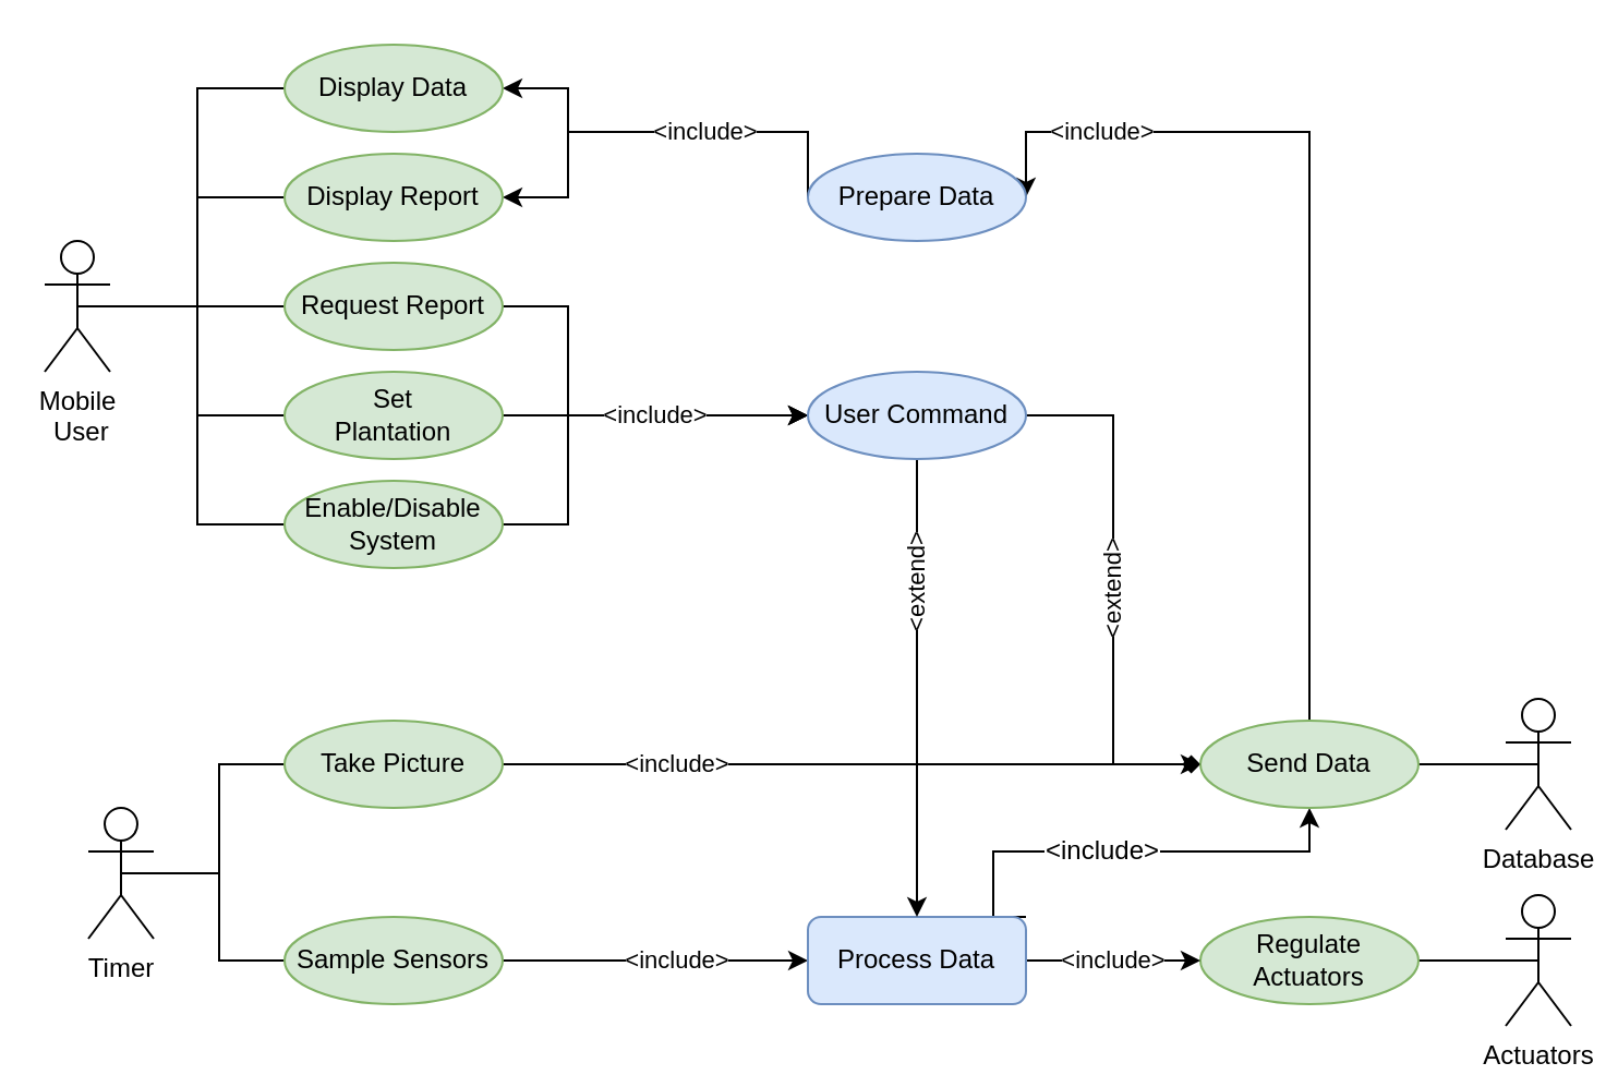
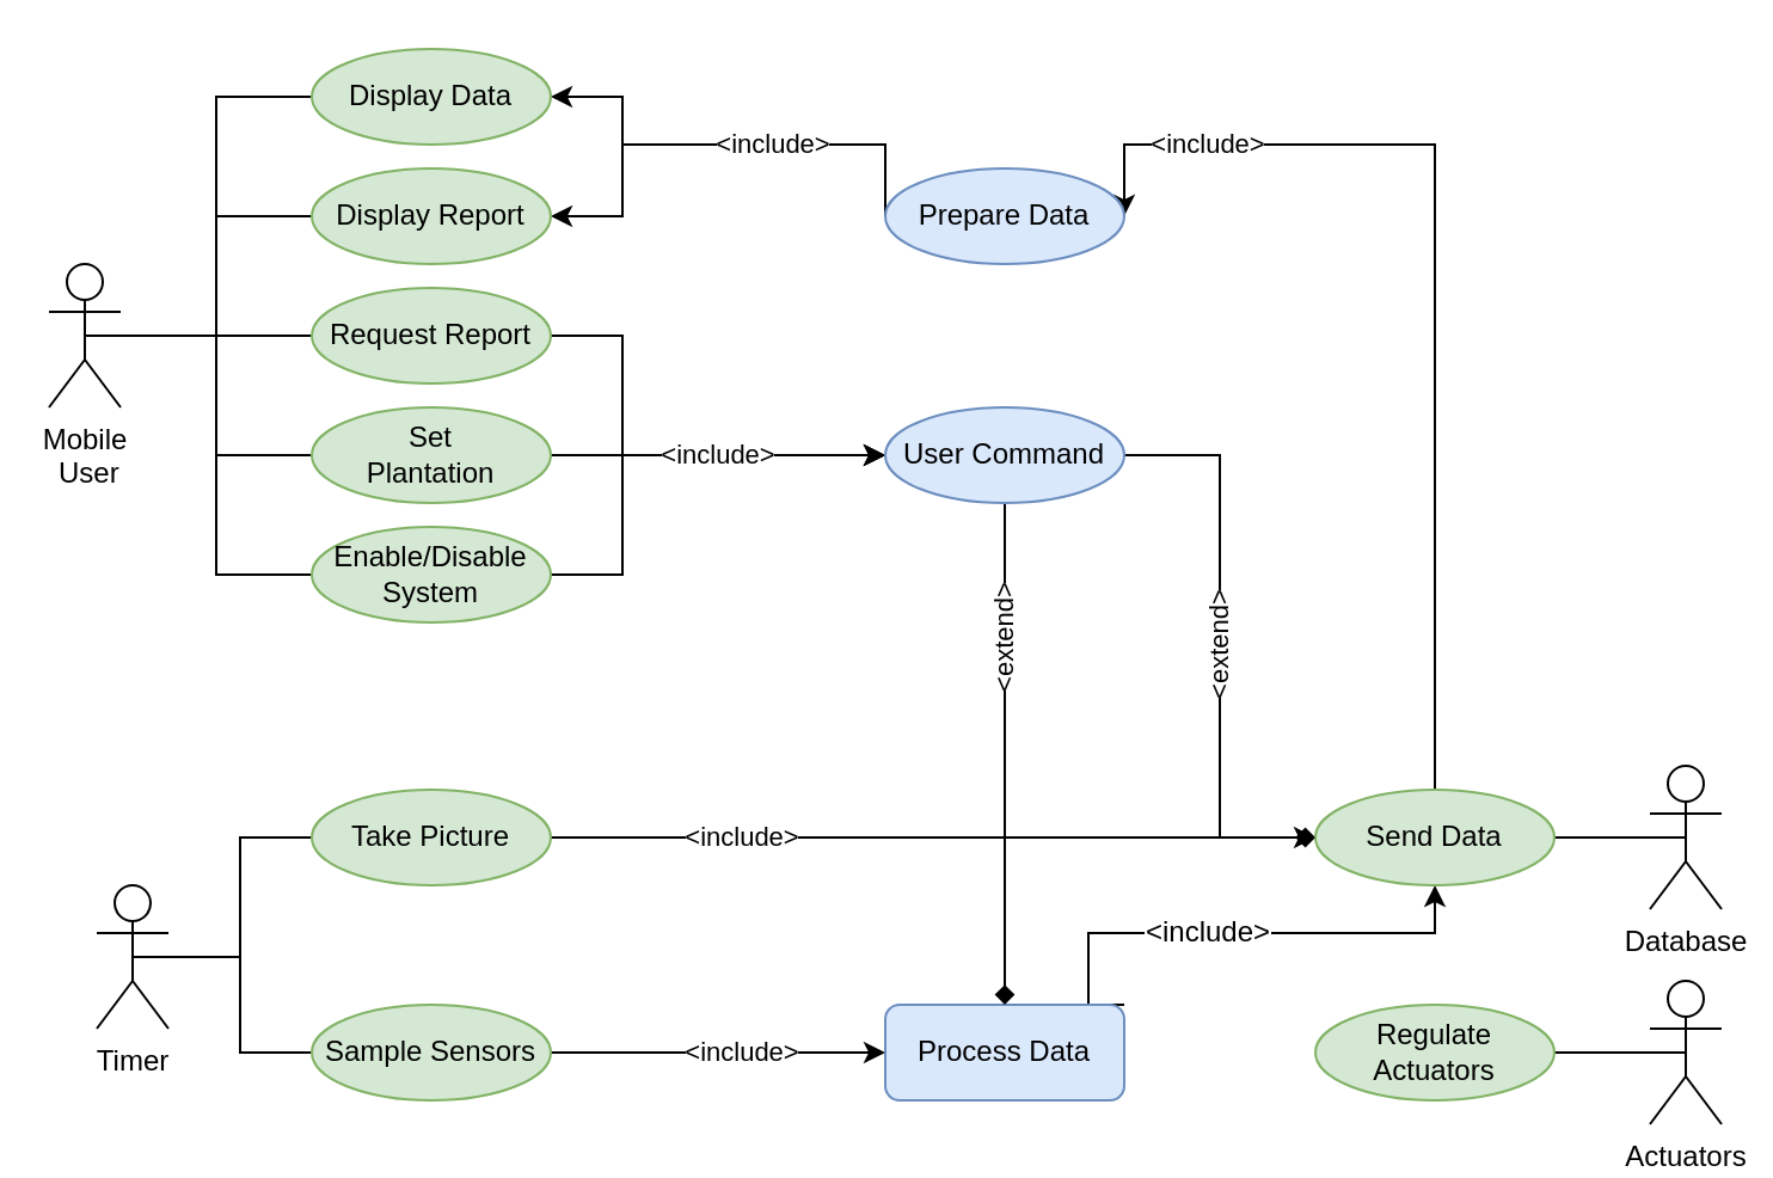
- <mxCell id="36" value="&amp;lt;extend&amp;gt;" style="edgeStyle=orthogonalEdgeStyle;rounded=0;orthogonalLoop=1;jettySize=auto;html=1;entryX=0.5;entryY=0;entryDx=0;entryDy=0;startArrow=none;startFill=0;endArrow=classic;endFill=1;horizontal=0;" parent="1" source="38" target="30" edge="1"><mxGeometry x="-0.444" relative="1" as="geometry"><mxPoint y="-1" as="offset" /></mxGeometry></mxCell>
+ <mxCell id="36" value="&amp;lt;extend&amp;gt;" style="edgeStyle=orthogonalEdgeStyle;rounded=0;orthogonalLoop=1;jettySize=auto;html=1;entryX=0.5;entryY=0;entryDx=0;entryDy=0;startArrow=none;startFill=0;endArrow=diamond;endFill=1;horizontal=0;" parent="1" source="38" target="30" edge="1"><mxGeometry x="-0.444" relative="1" as="geometry"><mxPoint y="-1" as="offset" /></mxGeometry></mxCell>
- <mxCell id="29" value="&amp;lt;include&amp;gt;" style="edgeStyle=orthogonalEdgeStyle;rounded=0;orthogonalLoop=1;jettySize=auto;html=1;entryX=0;entryY=0.5;entryDx=0;entryDy=0;" parent="1" source="30" target="23" edge="1"><mxGeometry relative="1" as="geometry" /></mxCell>
